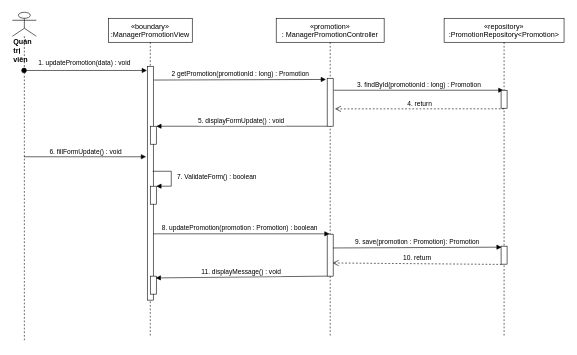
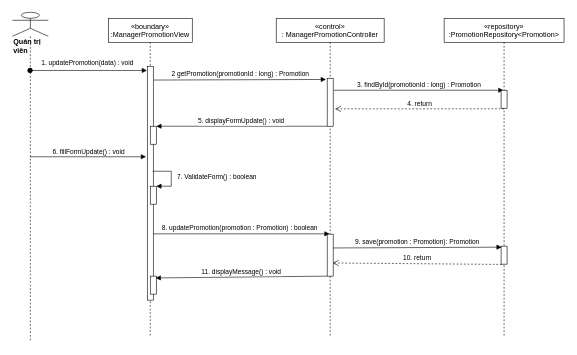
- <mxCell id="5" value="«promotion»&#10;: ManagerPromotionController" style="shape=umlLifeline;perimeter=lifelinePerimeter;container=1;collapsible=0;recursiveResize=0;rounded=0;shadow=0;strokeWidth=1;" parent="1" vertex="1"><mxGeometry x="460" y="30" width="180" height="530" as="geometry" /></mxCell>
+ <mxCell id="5" value="«control»&#10;: ManagerPromotionController" style="shape=umlLifeline;perimeter=lifelinePerimeter;container=1;collapsible=0;recursiveResize=0;rounded=0;shadow=0;strokeWidth=1;" parent="1" vertex="1"><mxGeometry x="460" y="30" width="180" height="530" as="geometry" /></mxCell>
- <mxCell id="6" value="&lt;div&gt;&lt;b&gt;Quản trị viên&lt;/b&gt;&lt;/div&gt;" style="shape=umlLifeline;participant=umlActor;perimeter=lifelinePerimeter;whiteSpace=wrap;html=1;container=1;collapsible=0;recursiveResize=0;verticalAlign=top;spacingTop=36;outlineConnect=0;align=left;size=40;" parent="1" vertex="1"><mxGeometry x="20" y="20" width="40" height="550" as="geometry" /></mxCell>
+ <mxCell id="6" value="&lt;div&gt;&lt;b&gt;Quản trị viên&lt;/b&gt;&lt;/div&gt;" style="shape=umlLifeline;participant=umlActor;perimeter=lifelinePerimeter;whiteSpace=wrap;html=1;container=1;collapsible=0;recursiveResize=0;verticalAlign=top;spacingTop=36;outlineConnect=0;align=left;size=40;" parent="1" vertex="1"><mxGeometry x="20" y="20" width="60" height="550" as="geometry" /></mxCell>
